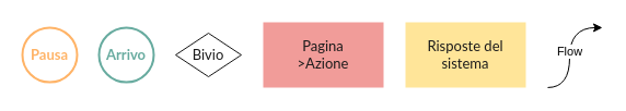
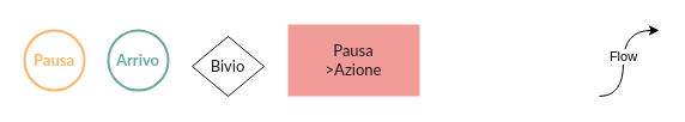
- <mxCell id="5" value="Bivio" style="rhombus;whiteSpace=wrap;html=1;fontFamily=Lato;fontSource=https%3A%2F%2Ffonts.googleapis.com%2Fcss%3Ffamily%3DLato;fontSize=13;fontStyle=0;fontColor=#1A1A1A;strokeColor=#1A1A1A;" parent="1" vertex="1"><mxGeometry x="160" y="30" width="60" height="40" as="geometry" /></mxCell>
+ <mxCell id="5" value="Bivio" style="rhombus;whiteSpace=wrap;html=1;fontFamily=Lato;fontSource=https%3A%2F%2Ffonts.googleapis.com%2Fcss%3Ffamily%3DLato;fontSize=13;fontStyle=0;fontColor=#1A1A1A;strokeColor=#1A1A1A;" parent="1" vertex="1"><mxGeometry x="160" y="30" width="60" height="50" as="geometry" /></mxCell>
- <mxCell id="2" value="Pagina&lt;br style=&quot;font-size: 13px;&quot;&gt;&amp;gt;Azione" style="rounded=0;whiteSpace=wrap;html=1;strokeColor=none;fillColor=#F19C99;fontColor=#1A1A1A;fontFamily=Lato;fontSource=https%3A%2F%2Ffonts.googleapis.com%2Fcss%3Ffamily%3DLato;fontSize=13;" parent="1" vertex="1"><mxGeometry x="240" y="20" width="110" height="60" as="geometry" /></mxCell>
+ <mxCell id="2" value="Pausa&lt;br style=&quot;font-size: 13px;&quot;&gt;&amp;gt;Azione" style="rounded=0;whiteSpace=wrap;html=1;strokeColor=none;fillColor=#F19C99;fontColor=#1A1A1A;fontFamily=Lato;fontSource=https%3A%2F%2Ffonts.googleapis.com%2Fcss%3Ffamily%3DLato;fontSize=13;" parent="1" vertex="1"><mxGeometry x="240" y="20" width="110" height="60" as="geometry" /></mxCell>
- <mxCell id="4" value="Risposte del&lt;br style=&quot;font-size: 13px;&quot;&gt;sistema" style="rounded=0;whiteSpace=wrap;html=1;strokeColor=none;fontFamily=Lato;fontSource=https%3A%2F%2Ffonts.googleapis.com%2Fcss%3Ffamily%3DLato;fillColor=#FFE599;fontSize=13;fontColor=#1A1A1A;" parent="1" vertex="1"><mxGeometry x="370" y="20" width="110" height="60" as="geometry" /></mxCell>
